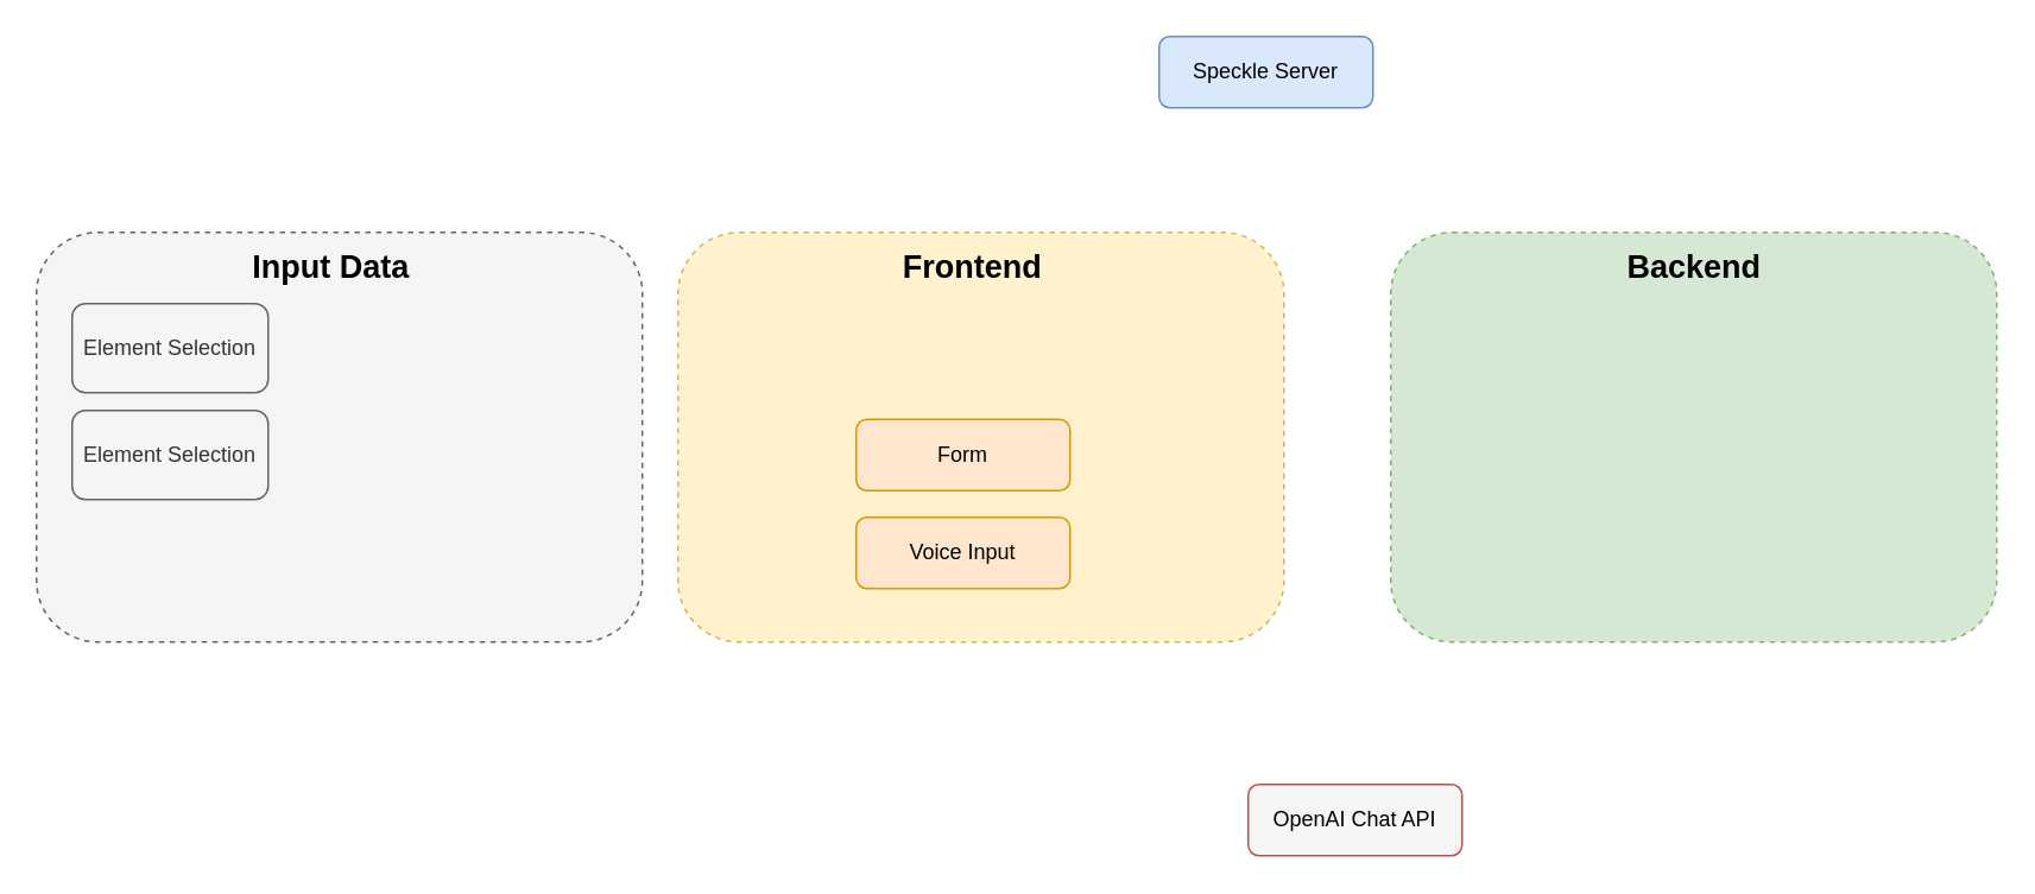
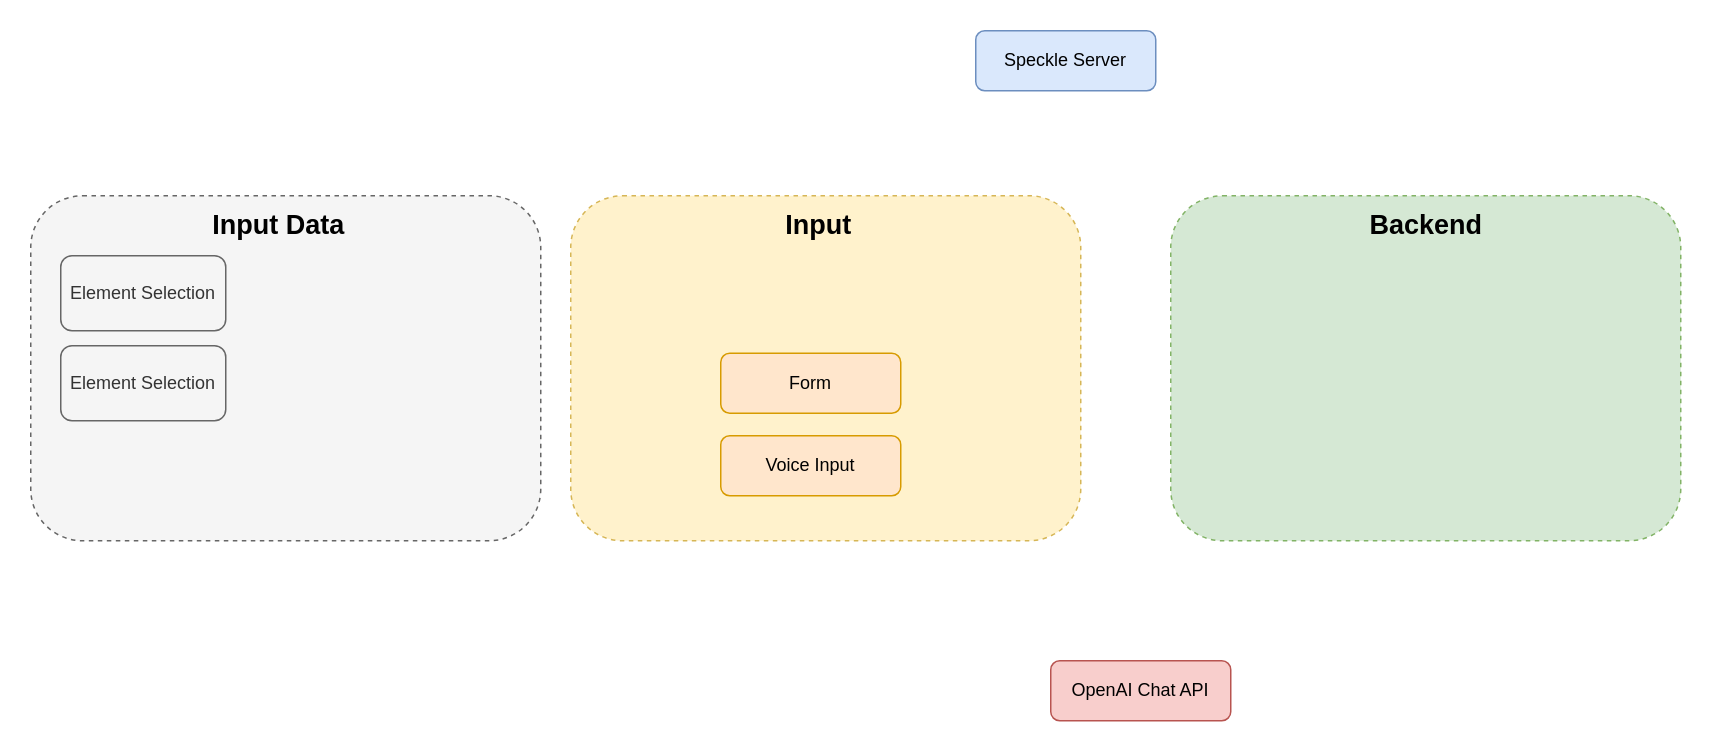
- <mxCell id="9" value="Frontend" style="text;strokeColor=none;fillColor=none;html=1;fontSize=18;fontStyle=1;verticalAlign=middle;align=center;" vertex="1" parent="1"><mxGeometry x="500" y="140" width="90" height="20" as="geometry" /></mxCell>
+ <mxCell id="9" value="Input" style="text;strokeColor=none;fillColor=none;html=1;fontSize=18;fontStyle=1;verticalAlign=middle;align=center;" vertex="1" parent="1"><mxGeometry x="500" y="140" width="90" height="20" as="geometry" /></mxCell>
- <mxCell id="7" value="OpenAI Chat API" style="rounded=1;whiteSpace=wrap;html=1;fontSize=12;glass=0;strokeWidth=1;shadow=0;fillColor=#f5f5f5;strokeColor=#b85450;" vertex="1" parent="1"><mxGeometry x="700" y="440" width="120" height="40" as="geometry" /></mxCell>
+ <mxCell id="7" value="OpenAI Chat API" style="rounded=1;whiteSpace=wrap;html=1;fontSize=12;glass=0;strokeWidth=1;shadow=0;fillColor=#f8cecc;strokeColor=#b85450;" vertex="1" parent="1"><mxGeometry x="700" y="440" width="120" height="40" as="geometry" /></mxCell>
